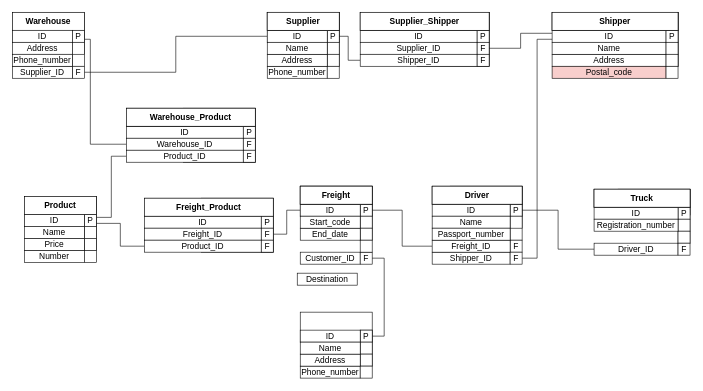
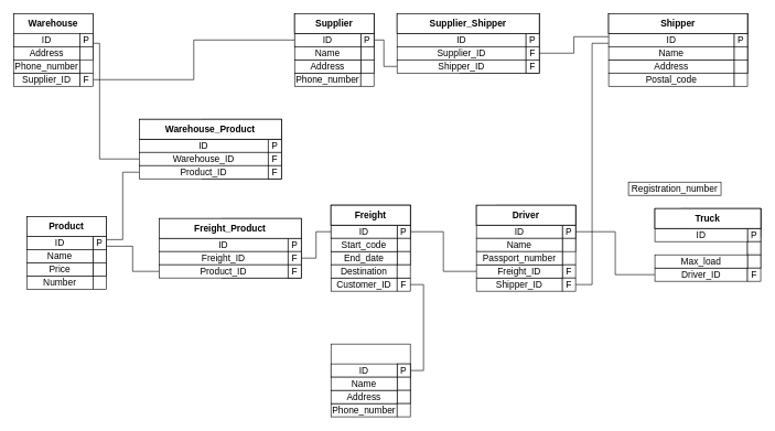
- <mxCell id="31" value="Postal_code" style="rounded=0;whiteSpace=wrap;html=1;fontSize=14;fillColor=#f8cecc;" parent="1" vertex="1"><mxGeometry x="920" y="110" width="190" height="20" as="geometry" /></mxCell>
+ <mxCell id="31" value="Postal_code" style="rounded=0;whiteSpace=wrap;html=1;fontSize=14;" parent="1" vertex="1"><mxGeometry x="920" y="110" width="190" height="20" as="geometry" /></mxCell>
- <mxCell id="127" value="Registration_number" style="rounded=0;whiteSpace=wrap;html=1;fontSize=14;" vertex="1" parent="1"><mxGeometry x="990" y="365" width="140" height="20" as="geometry" /></mxCell>
+ <mxCell id="127" value="Registration_number" style="rounded=0;whiteSpace=wrap;html=1;fontSize=14;" vertex="1" parent="1"><mxGeometry x="950" y="275" width="140" height="20" as="geometry" /></mxCell>
+ <mxCell id="75" value="Max_load" style="rounded=0;whiteSpace=wrap;html=1;fontSize=14;" vertex="1" parent="1"><mxGeometry x="990" y="385" width="140" height="20" as="geometry" /></mxCell>
- <mxCell id="123" value="Destination" style="rounded=0;whiteSpace=wrap;html=1;fontSize=14;" vertex="1" parent="1"><mxGeometry x="495" y="455" width="100" height="20" as="geometry" /></mxCell>
+ <mxCell id="123" value="Destination" style="rounded=0;whiteSpace=wrap;html=1;fontSize=14;" vertex="1" parent="1"><mxGeometry x="500" y="400" width="100" height="20" as="geometry" /></mxCell>
